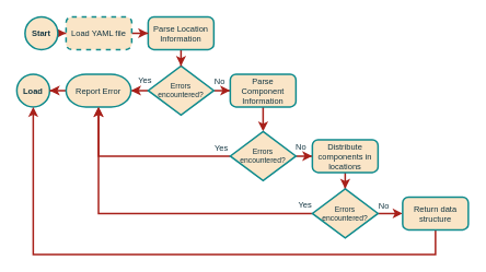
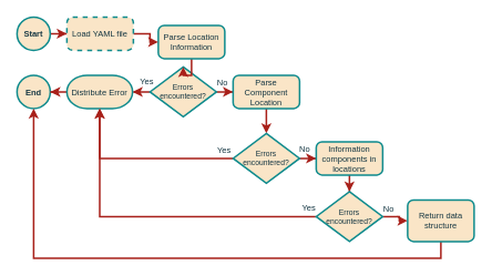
- <mxCell id="8" value="Start" style="strokeWidth=2;html=1;shape=mxgraph.flowchart.start_2;whiteSpace=wrap;labelBackgroundColor=none;fillColor=#FAE5C7;strokeColor=#0F8B8D;fontColor=#143642;fontSize=10;fontStyle=1" vertex="1" parent="1"><mxGeometry x="30" y="20" width="40" height="40" as="geometry" /></mxCell>
+ <mxCell id="8" value="Start" style="strokeWidth=2;html=1;shape=mxgraph.flowchart.start_2;whiteSpace=wrap;labelBackgroundColor=none;fillColor=#FAE5C7;strokeColor=#0F8B8D;fontColor=#143642;fontSize=10;fontStyle=1" vertex="1" parent="1"><mxGeometry x="20" y="20" width="40" height="40" as="geometry" /></mxCell>
- <mxCell id="12" value="Parse Location&lt;br&gt;Information" style="rounded=1;whiteSpace=wrap;html=1;absoluteArcSize=1;arcSize=14;strokeWidth=2;strokeColor=#0F8B8D;fontFamily=Helvetica;fontSize=10;fontColor=#143642;fillColor=#FAE5C7;" vertex="1" parent="1"><mxGeometry x="180" y="20" width="80" height="40" as="geometry" /></mxCell>
+ <mxCell id="12" value="Parse Location&lt;br&gt;Information" style="rounded=1;whiteSpace=wrap;html=1;absoluteArcSize=1;arcSize=14;strokeWidth=2;strokeColor=#0F8B8D;fontFamily=Helvetica;fontSize=10;fontColor=#143642;fillColor=#FAE5C7;" vertex="1" parent="1"><mxGeometry x="190" y="30" width="80" height="40" as="geometry" /></mxCell>
- <mxCell id="5" value="Load" style="strokeWidth=2;html=1;shape=mxgraph.flowchart.start_2;whiteSpace=wrap;labelBackgroundColor=none;fillColor=#FAE5C7;strokeColor=#0F8B8D;fontColor=#143642;fontSize=10;fontStyle=1" parent="1" vertex="1"><mxGeometry x="20" y="90" width="40" height="40" as="geometry" /></mxCell>
+ <mxCell id="5" value="End" style="strokeWidth=2;html=1;shape=mxgraph.flowchart.start_2;whiteSpace=wrap;labelBackgroundColor=none;fillColor=#FAE5C7;strokeColor=#0F8B8D;fontColor=#143642;fontSize=10;fontStyle=1" parent="1" vertex="1"><mxGeometry x="20" y="90" width="40" height="40" as="geometry" /></mxCell>
- <mxCell id="16" value="Report Error" style="strokeWidth=2;html=1;shape=mxgraph.flowchart.terminator;whiteSpace=wrap;strokeColor=#0F8B8D;fontFamily=Helvetica;fontSize=10;fontColor=#143642;fillColor=#FAE5C7;" vertex="1" parent="1"><mxGeometry x="80" y="90" width="79" height="40" as="geometry" /></mxCell>
+ <mxCell id="16" value="Distribute Error" style="strokeWidth=2;html=1;shape=mxgraph.flowchart.terminator;whiteSpace=wrap;strokeColor=#0F8B8D;fontFamily=Helvetica;fontSize=10;fontColor=#143642;fillColor=#FAE5C7;" vertex="1" parent="1"><mxGeometry x="80" y="90" width="79" height="40" as="geometry" /></mxCell>
- <mxCell id="10" value="Parse Component&lt;br&gt;Information" style="rounded=1;whiteSpace=wrap;html=1;absoluteArcSize=1;arcSize=14;strokeWidth=2;strokeColor=#0F8B8D;fontFamily=Helvetica;fontSize=10;fontColor=#143642;fillColor=#FAE5C7;" vertex="1" parent="1"><mxGeometry x="280" y="90" width="80" height="40" as="geometry" /></mxCell>
+ <mxCell id="10" value="Parse Component&lt;br&gt;Location" style="rounded=1;whiteSpace=wrap;html=1;absoluteArcSize=1;arcSize=14;strokeWidth=2;strokeColor=#0F8B8D;fontFamily=Helvetica;fontSize=10;fontColor=#143642;fillColor=#FAE5C7;" vertex="1" parent="1"><mxGeometry x="280" y="90" width="80" height="40" as="geometry" /></mxCell>
- <mxCell id="21" value="Distribute components in locations" style="rounded=1;whiteSpace=wrap;html=1;absoluteArcSize=1;arcSize=14;strokeWidth=2;strokeColor=#0F8B8D;fontFamily=Helvetica;fontSize=10;fontColor=#143642;fillColor=#FAE5C7;" vertex="1" parent="1"><mxGeometry x="380" y="170" width="80" height="40" as="geometry" /></mxCell>
+ <mxCell id="21" value="Information components in locations" style="rounded=1;whiteSpace=wrap;html=1;absoluteArcSize=1;arcSize=14;strokeWidth=2;strokeColor=#0F8B8D;fontFamily=Helvetica;fontSize=10;fontColor=#143642;fillColor=#FAE5C7;" vertex="1" parent="1"><mxGeometry x="380" y="170" width="80" height="40" as="geometry" /></mxCell>
- <mxCell id="27" value="Return data structure" style="rounded=1;whiteSpace=wrap;html=1;absoluteArcSize=1;arcSize=14;strokeWidth=2;strokeColor=#0F8B8D;fontFamily=Helvetica;fontSize=10;fontColor=#143642;fillColor=#FAE5C7;" vertex="1" parent="1"><mxGeometry x="490" y="240" width="80" height="40" as="geometry" /></mxCell>
+ <mxCell id="27" value="Return data structure" style="rounded=1;whiteSpace=wrap;html=1;absoluteArcSize=1;arcSize=14;strokeWidth=2;strokeColor=#0F8B8D;fontFamily=Helvetica;fontSize=10;fontColor=#143642;fillColor=#FAE5C7;" vertex="1" parent="1"><mxGeometry x="490" y="240" width="80" height="50" as="geometry" /></mxCell>
